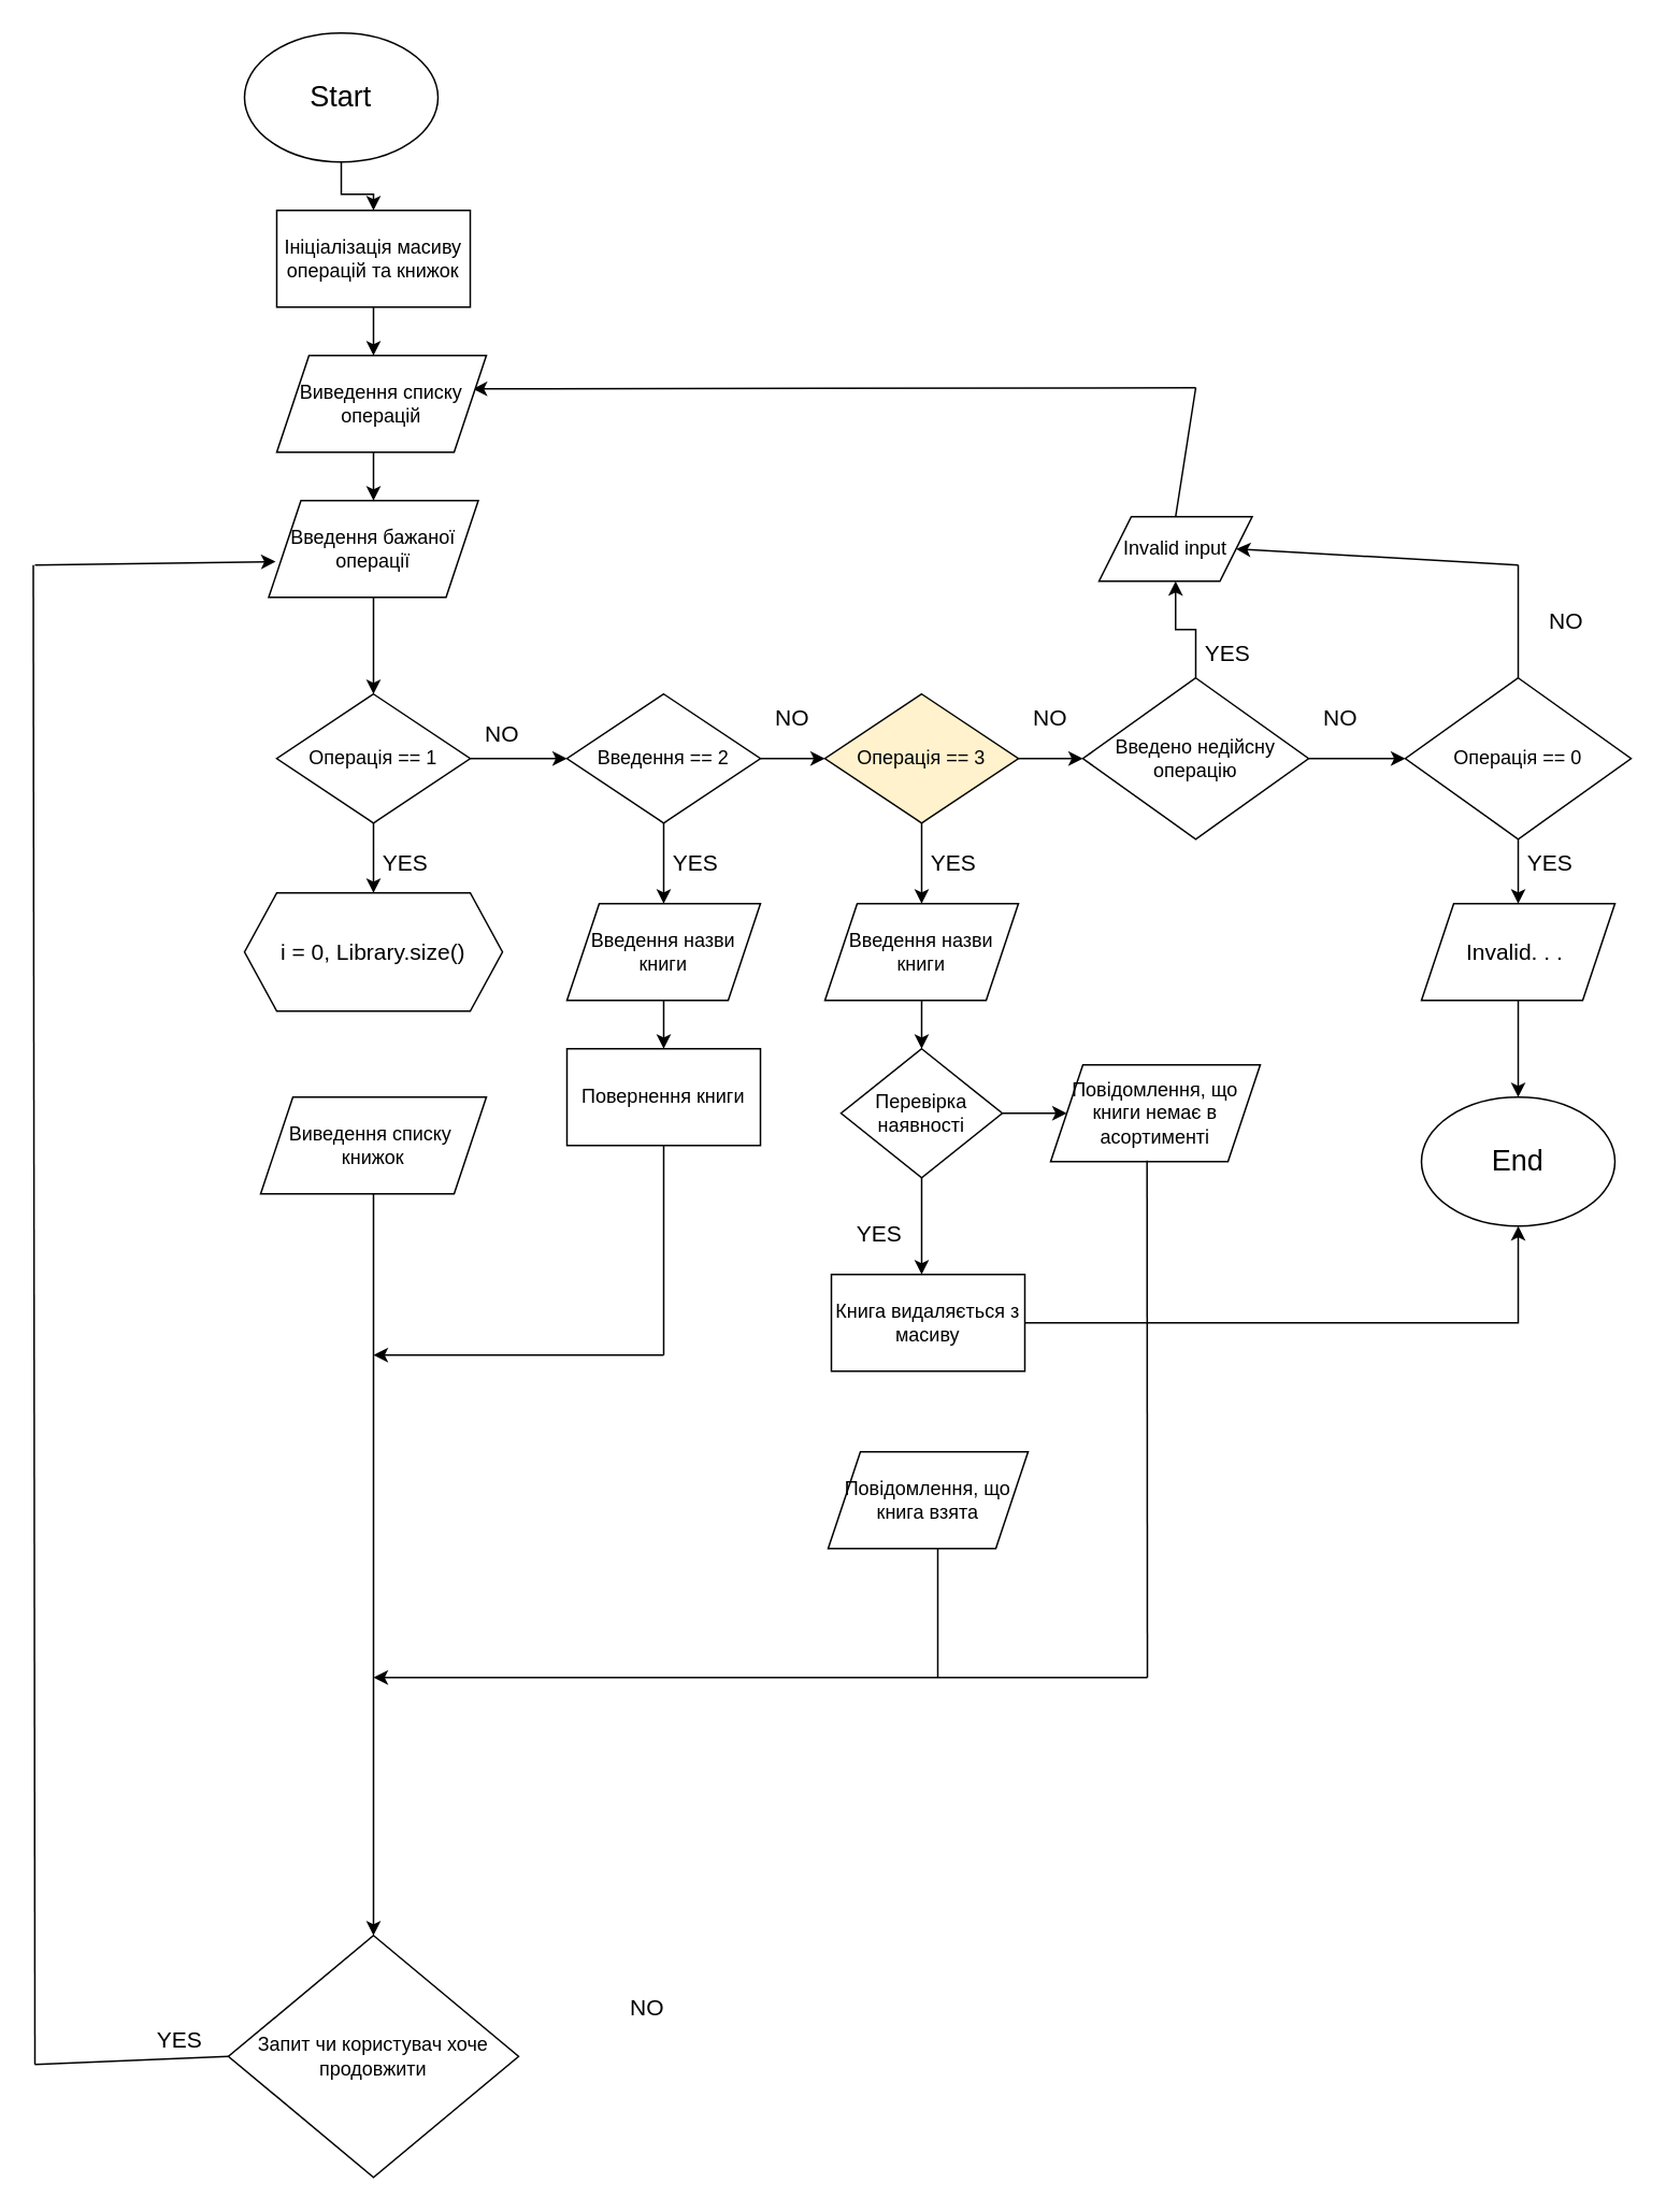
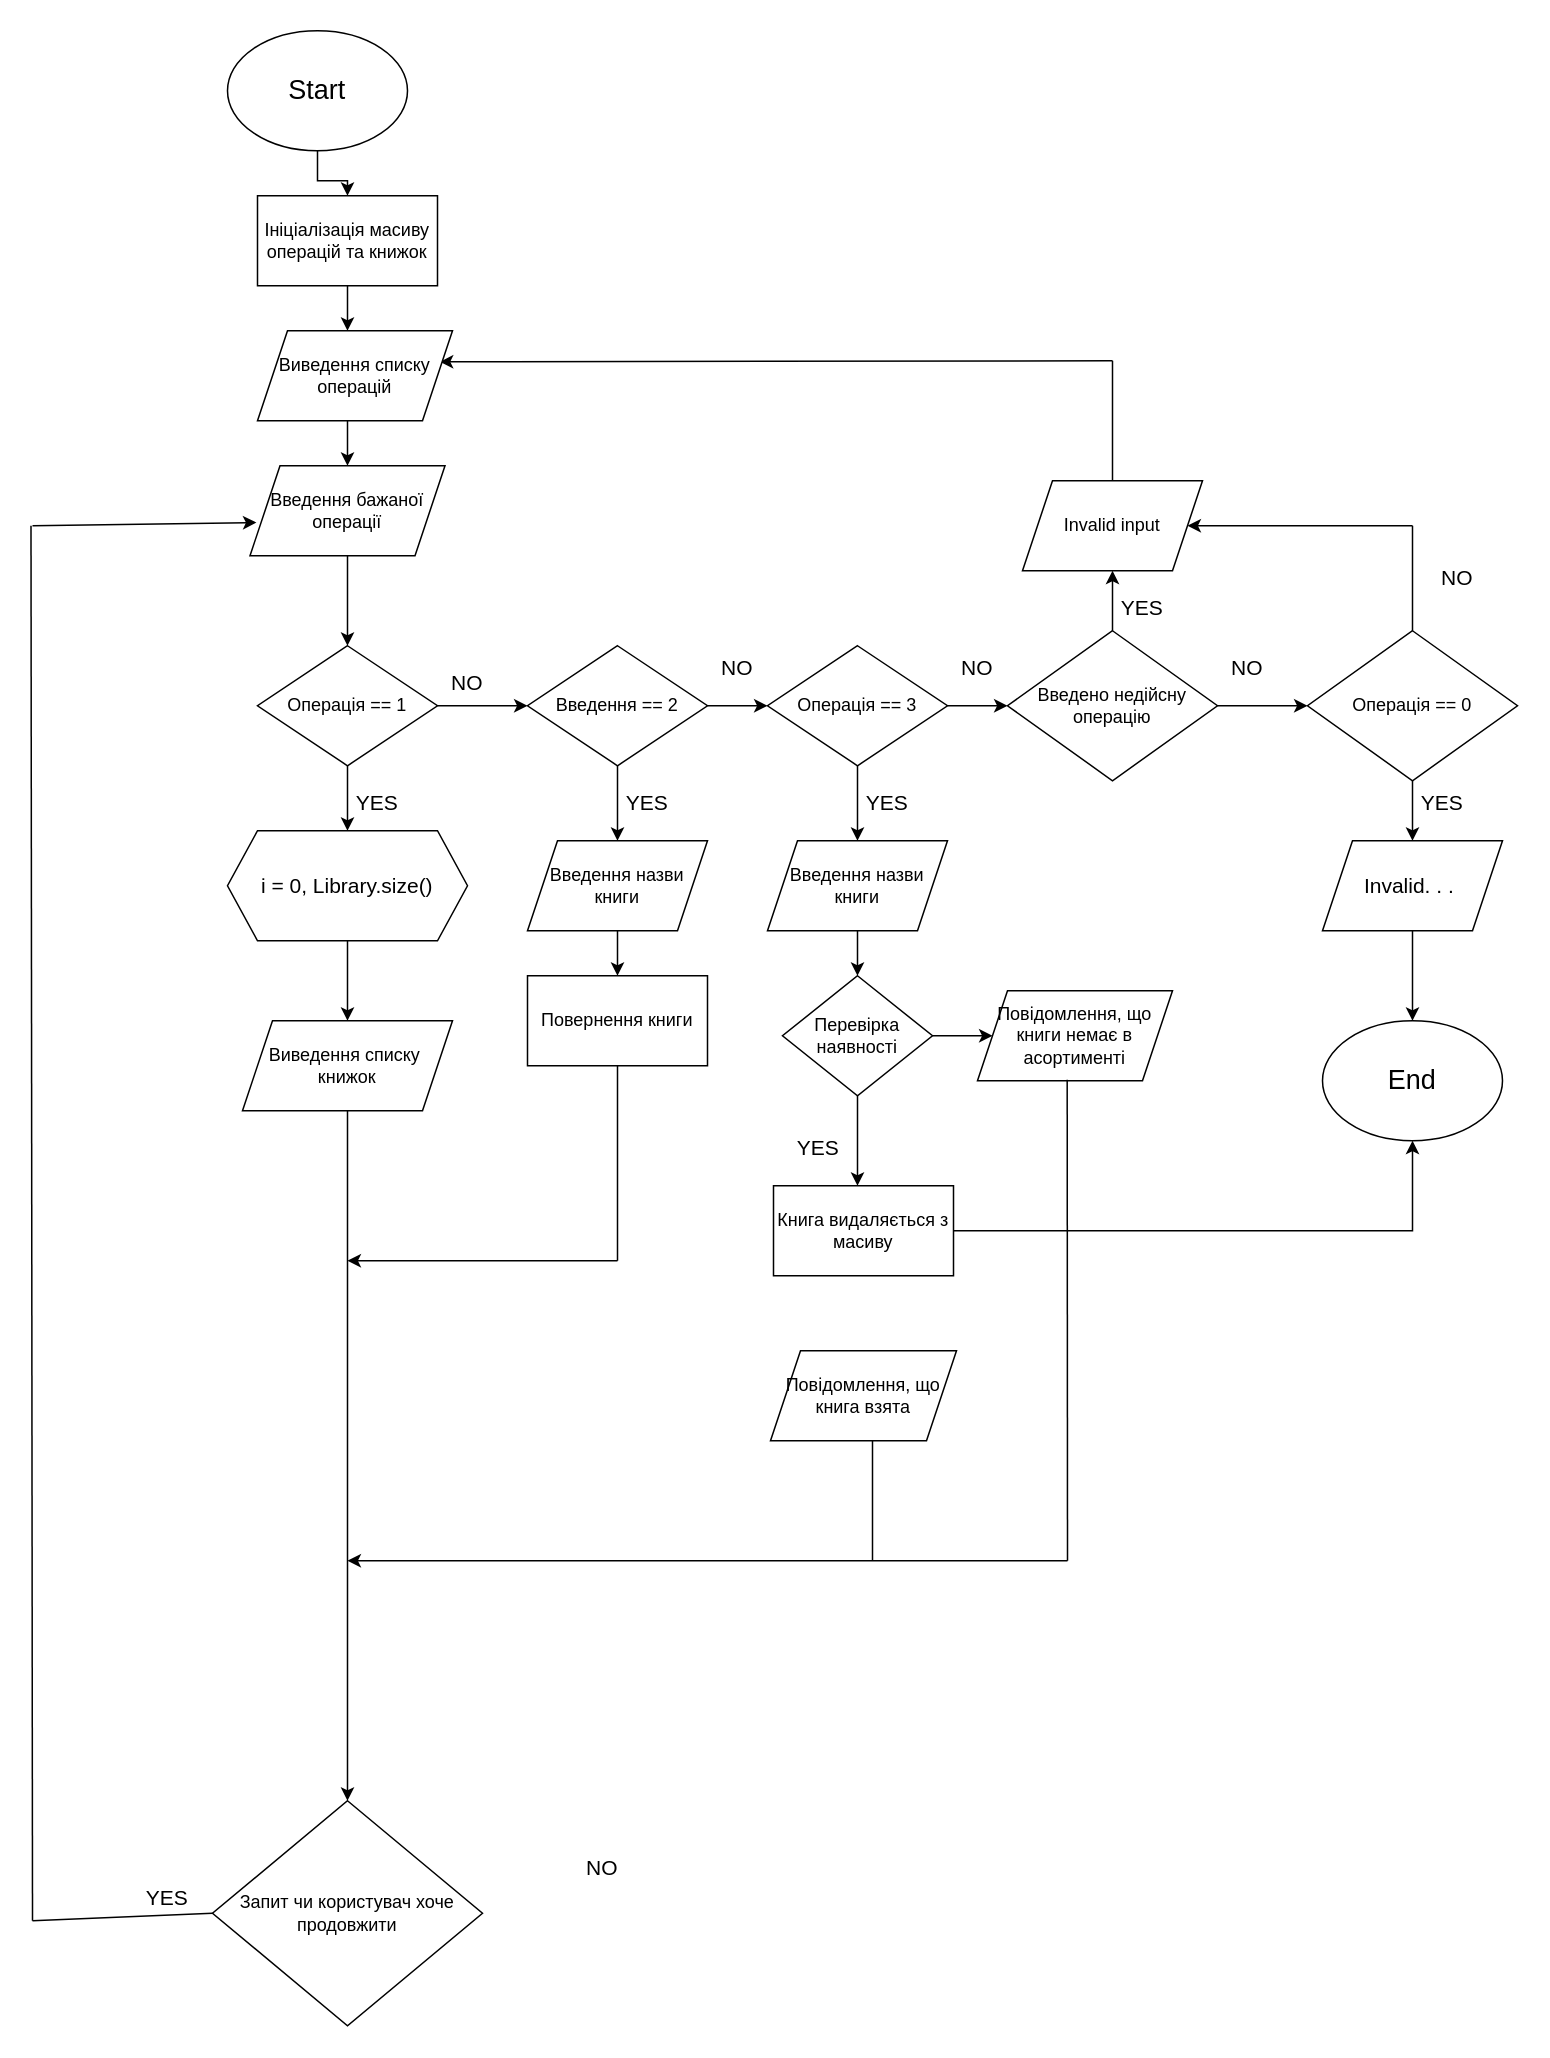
- <mxCell id="27" value="Invalid input" style="shape=parallelogram;perimeter=parallelogramPerimeter;whiteSpace=wrap;html=1;fixedSize=1;" vertex="1" parent="1"><mxGeometry x="681" y="320" width="95" height="40" as="geometry" /></mxCell>
+ <mxCell id="27" value="Invalid input" style="shape=parallelogram;perimeter=parallelogramPerimeter;whiteSpace=wrap;html=1;fixedSize=1;" vertex="1" parent="1"><mxGeometry x="681" y="320" width="120" height="60" as="geometry" /></mxCell>
- <mxCell id="20" value="Операція == 3" style="rhombus;whiteSpace=wrap;html=1;fillColor=#fff2cc;" vertex="1" parent="1"><mxGeometry x="511" y="430" width="120" height="80" as="geometry" /></mxCell>
+ <mxCell id="20" value="Операція == 3" style="rhombus;whiteSpace=wrap;html=1;" vertex="1" parent="1"><mxGeometry x="511" y="430" width="120" height="80" as="geometry" /></mxCell>
+ <mxCell id="40" value="" style="edgeStyle=orthogonalEdgeStyle;rounded=0;orthogonalLoop=1;jettySize=auto;html=1;" edge="1" parent="1" source="41" target="39"><mxGeometry relative="1" as="geometry" /></mxCell>
